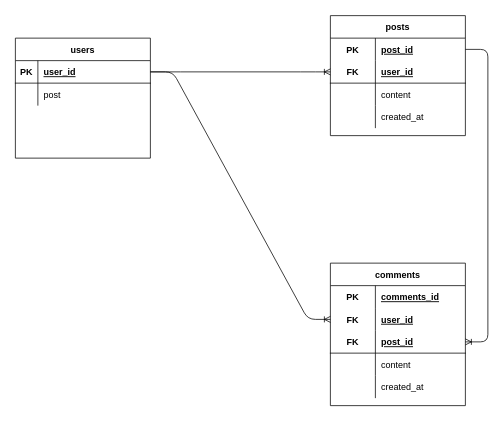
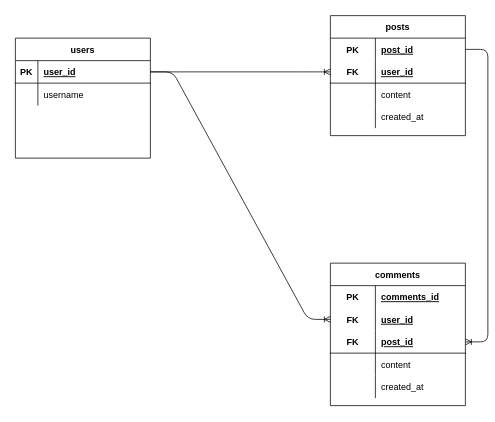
- <mxCell id="37" value="post" style="shape=partialRectangle;connectable=0;fillColor=none;top=0;left=0;bottom=0;right=0;align=left;spacingLeft=6;overflow=hidden;" vertex="1" parent="35"><mxGeometry x="30" width="150" height="30" as="geometry" /></mxCell>
+ <mxCell id="37" value="username" style="shape=partialRectangle;connectable=0;fillColor=none;top=0;left=0;bottom=0;right=0;align=left;spacingLeft=6;overflow=hidden;" vertex="1" parent="35"><mxGeometry x="30" width="150" height="30" as="geometry" /></mxCell>
